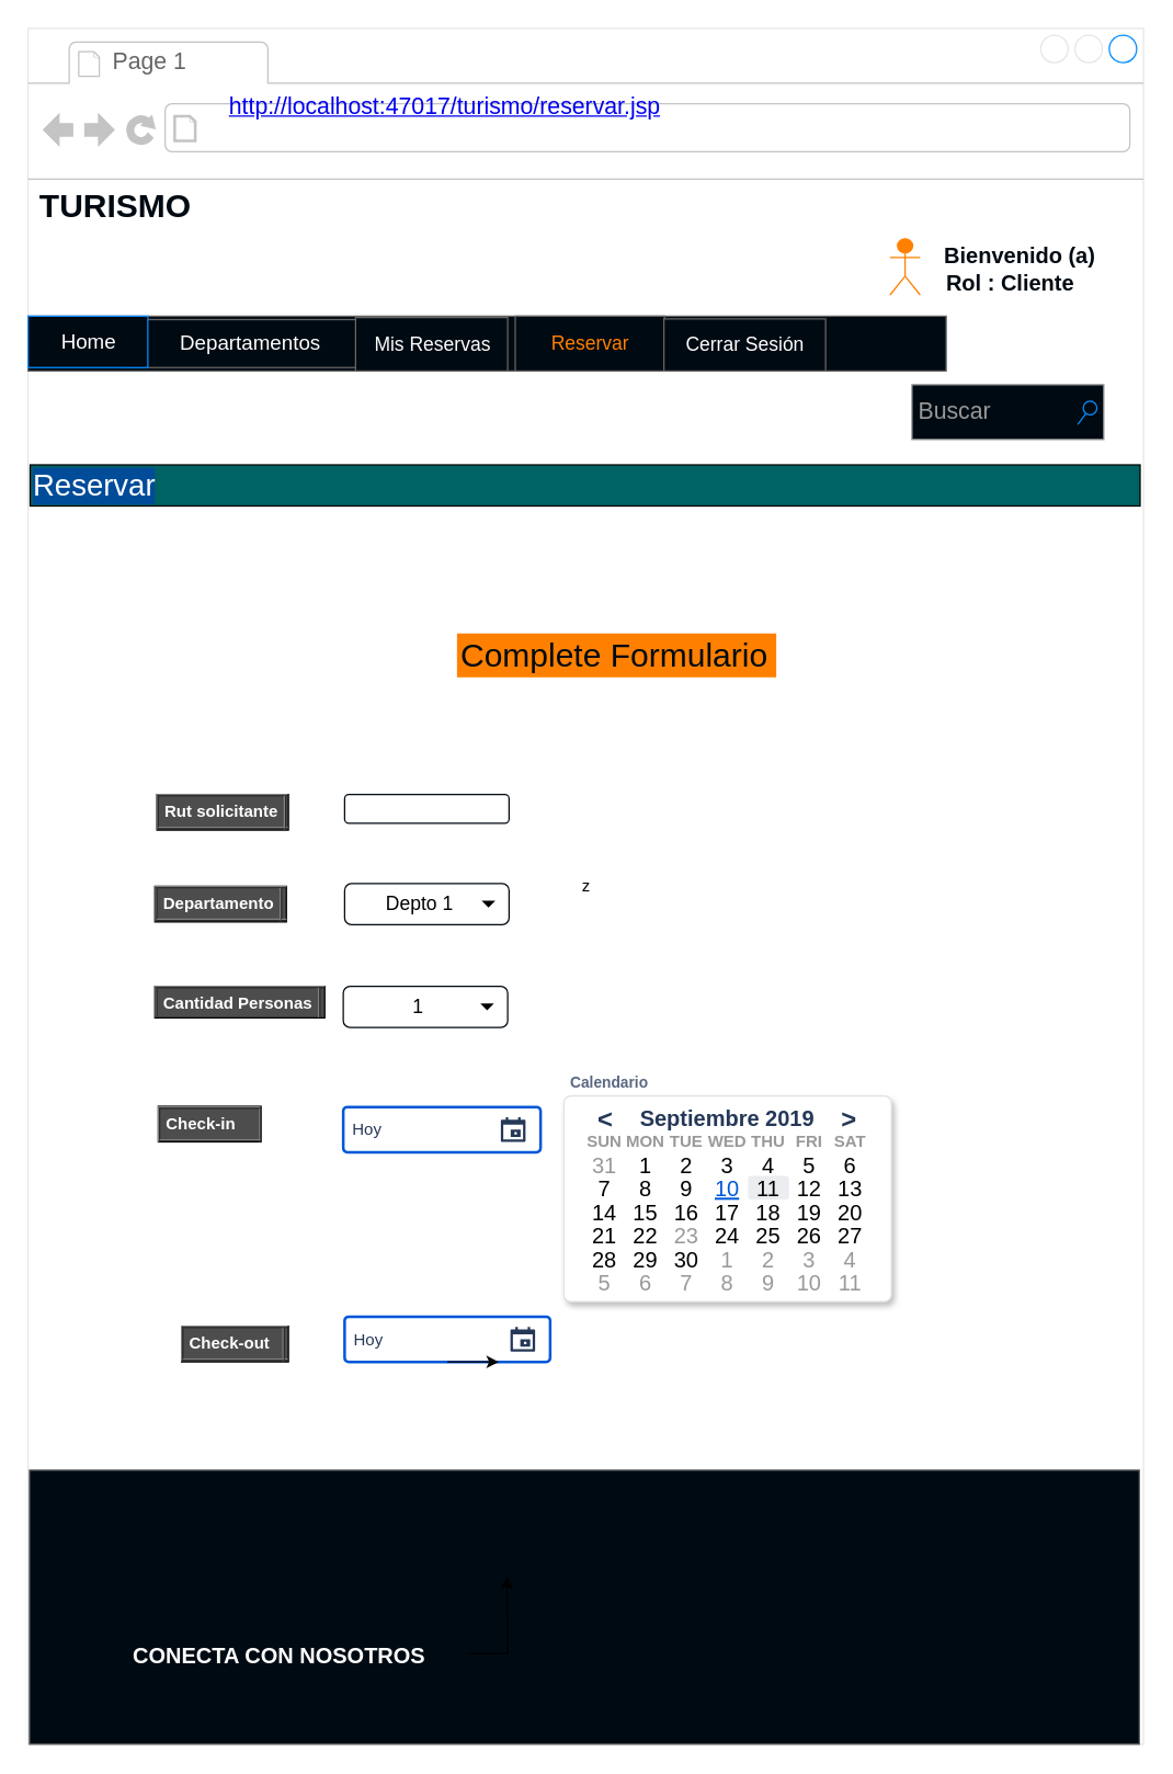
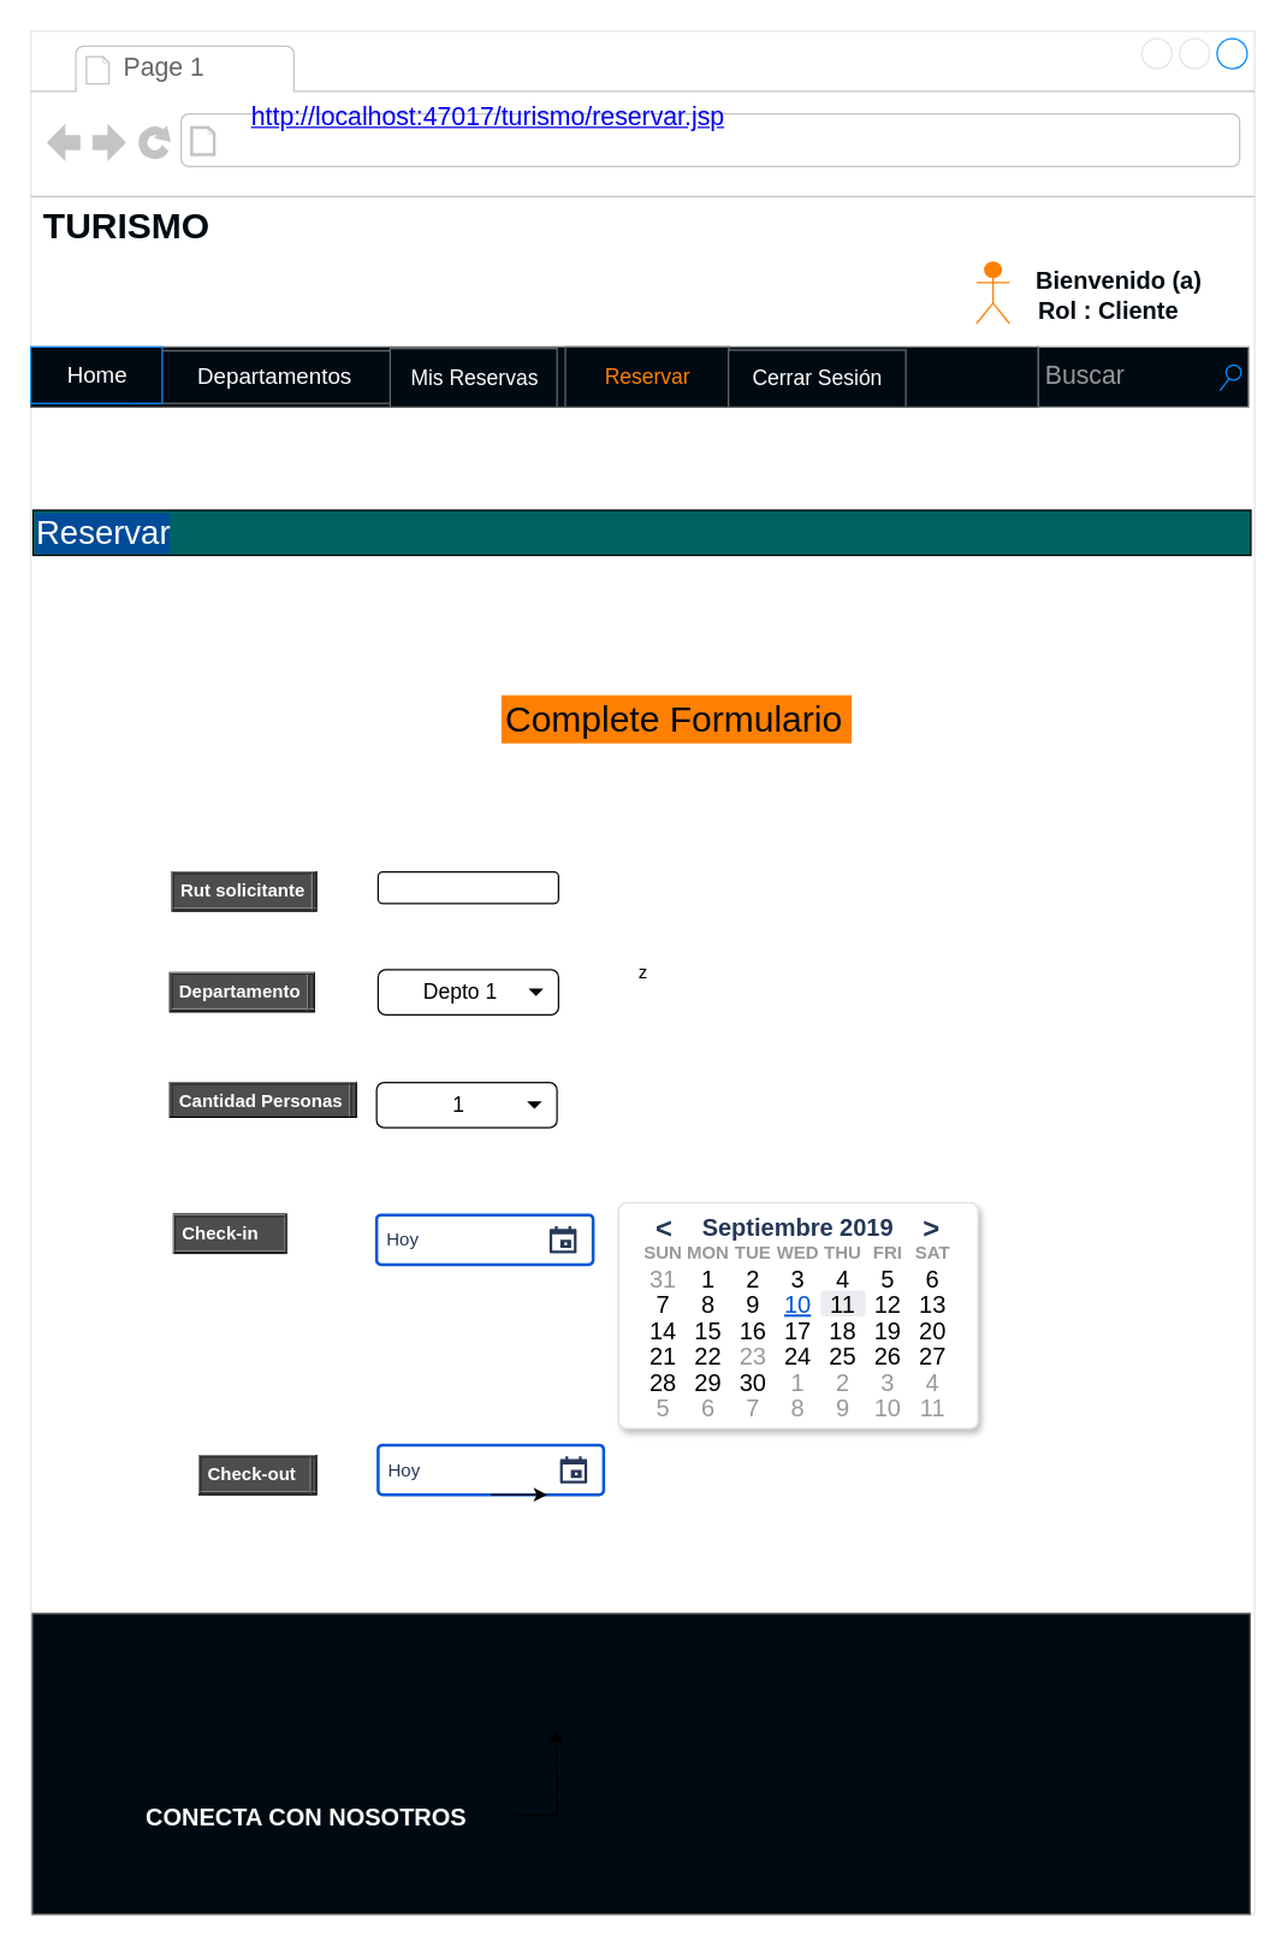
- <mxCell id="10" value="Buscar" style="strokeWidth=1;shadow=0;dashed=0;align=center;html=1;shape=mxgraph.mockup.forms.searchBox;strokeColor=#999999;mainText=;fillColor=#000A12;strokeColor2=#008cff;fontColor=#999999;fontSize=17;align=left;spacingLeft=3;gradientColor=none;" vertex="1" parent="2"><mxGeometry x="645" y="260" width="140" height="40" as="geometry" /></mxCell>
+ <mxCell id="10" value="Buscar" style="strokeWidth=1;shadow=0;dashed=0;align=center;html=1;shape=mxgraph.mockup.forms.searchBox;strokeColor=#999999;mainText=;fillColor=#000A12;strokeColor2=#008cff;fontColor=#999999;fontSize=17;align=left;spacingLeft=3;gradientColor=none;" vertex="1" parent="2"><mxGeometry x="670" y="210" width="140" height="40" as="geometry" /></mxCell>
- <mxCell id="34" value="Calendario" style="fillColor=none;strokeColor=none;html=1;fontSize=11;fontStyle=0;align=left;fontColor=#596780;fontStyle=1;fontSize=11;labelBackgroundColor=none;" vertex="1" parent="2"><mxGeometry x="393.5" y="759" width="240" height="20" as="geometry" /></mxCell>
